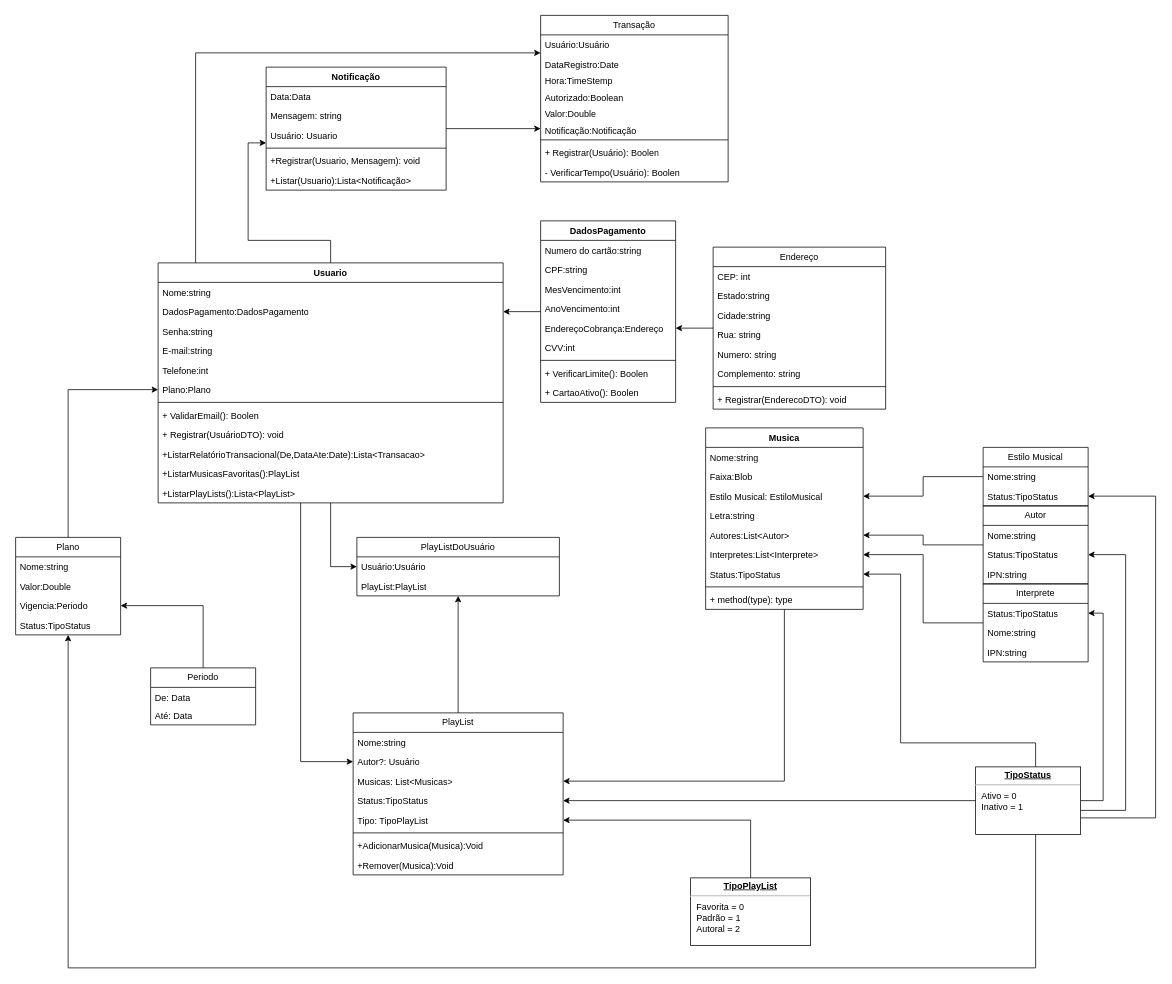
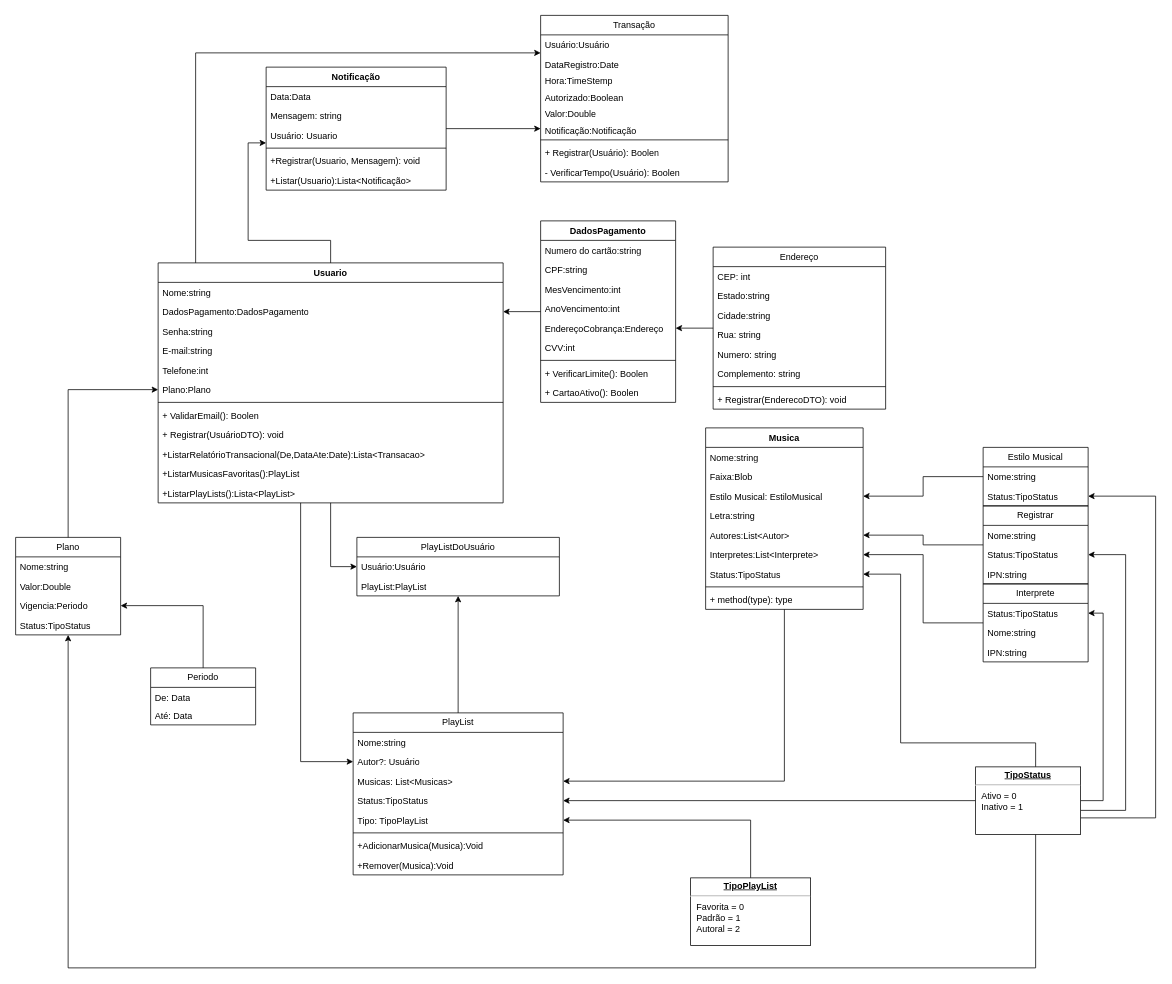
- <mxCell id="62" value="Autor" style="swimlane;fontStyle=0;childLayout=stackLayout;horizontal=1;startSize=26;fillColor=none;horizontalStack=0;resizeParent=1;resizeParentMax=0;resizeLast=0;collapsible=1;marginBottom=0;whiteSpace=wrap;html=1;" vertex="1" parent="1"><mxGeometry x="1310" y="674" width="140" height="104" as="geometry" /></mxCell>
+ <mxCell id="62" value="Registrar" style="swimlane;fontStyle=0;childLayout=stackLayout;horizontal=1;startSize=26;fillColor=none;horizontalStack=0;resizeParent=1;resizeParentMax=0;resizeLast=0;collapsible=1;marginBottom=0;whiteSpace=wrap;html=1;" vertex="1" parent="1"><mxGeometry x="1310" y="674" width="140" height="104" as="geometry" /></mxCell>
